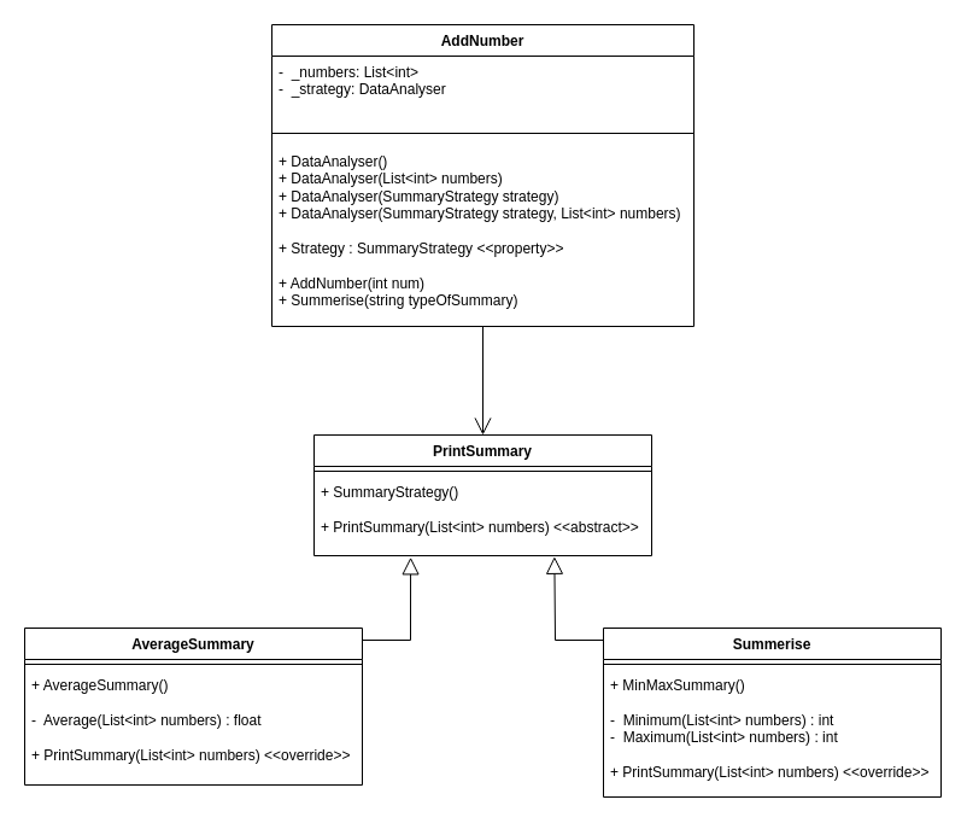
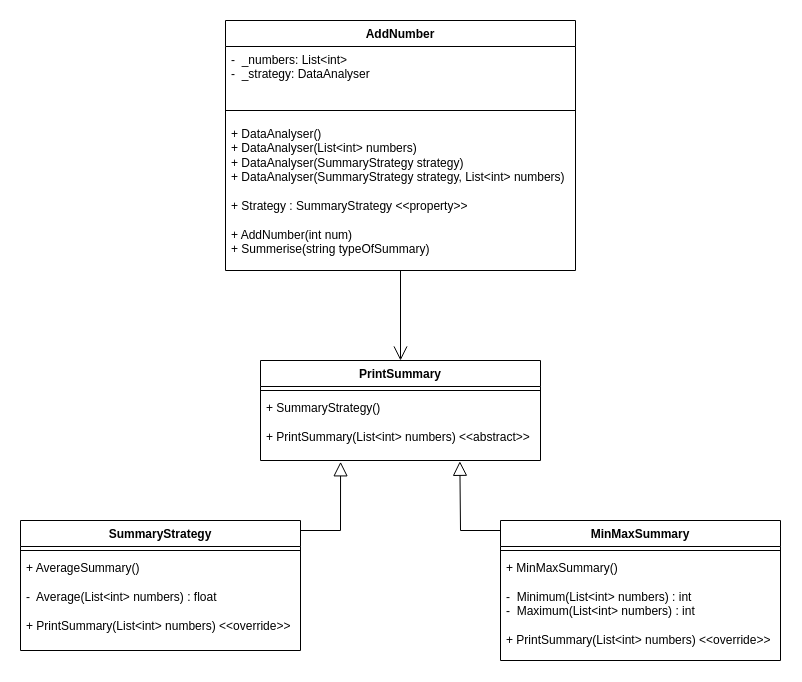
- <mxCell id="6" value="AverageSummary" style="swimlane;fontStyle=1;align=center;verticalAlign=top;childLayout=stackLayout;horizontal=1;startSize=26;horizontalStack=0;resizeParent=1;resizeParentMax=0;resizeLast=0;collapsible=1;marginBottom=0;whiteSpace=wrap;html=1;" parent="1" vertex="1"><mxGeometry x="20" y="520" width="280" height="130" as="geometry" /></mxCell>
+ <mxCell id="6" value="SummaryStrategy" style="swimlane;fontStyle=1;align=center;verticalAlign=top;childLayout=stackLayout;horizontal=1;startSize=26;horizontalStack=0;resizeParent=1;resizeParentMax=0;resizeLast=0;collapsible=1;marginBottom=0;whiteSpace=wrap;html=1;" parent="1" vertex="1"><mxGeometry x="20" y="520" width="280" height="130" as="geometry" /></mxCell>
- <mxCell id="9" value="Summerise" style="swimlane;fontStyle=1;align=center;verticalAlign=top;childLayout=stackLayout;horizontal=1;startSize=26;horizontalStack=0;resizeParent=1;resizeParentMax=0;resizeLast=0;collapsible=1;marginBottom=0;whiteSpace=wrap;html=1;" parent="1" vertex="1"><mxGeometry x="500" y="520" width="280" height="140" as="geometry" /></mxCell>
+ <mxCell id="9" value="MinMaxSummary" style="swimlane;fontStyle=1;align=center;verticalAlign=top;childLayout=stackLayout;horizontal=1;startSize=26;horizontalStack=0;resizeParent=1;resizeParentMax=0;resizeLast=0;collapsible=1;marginBottom=0;whiteSpace=wrap;html=1;" parent="1" vertex="1"><mxGeometry x="500" y="520" width="280" height="140" as="geometry" /></mxCell>
